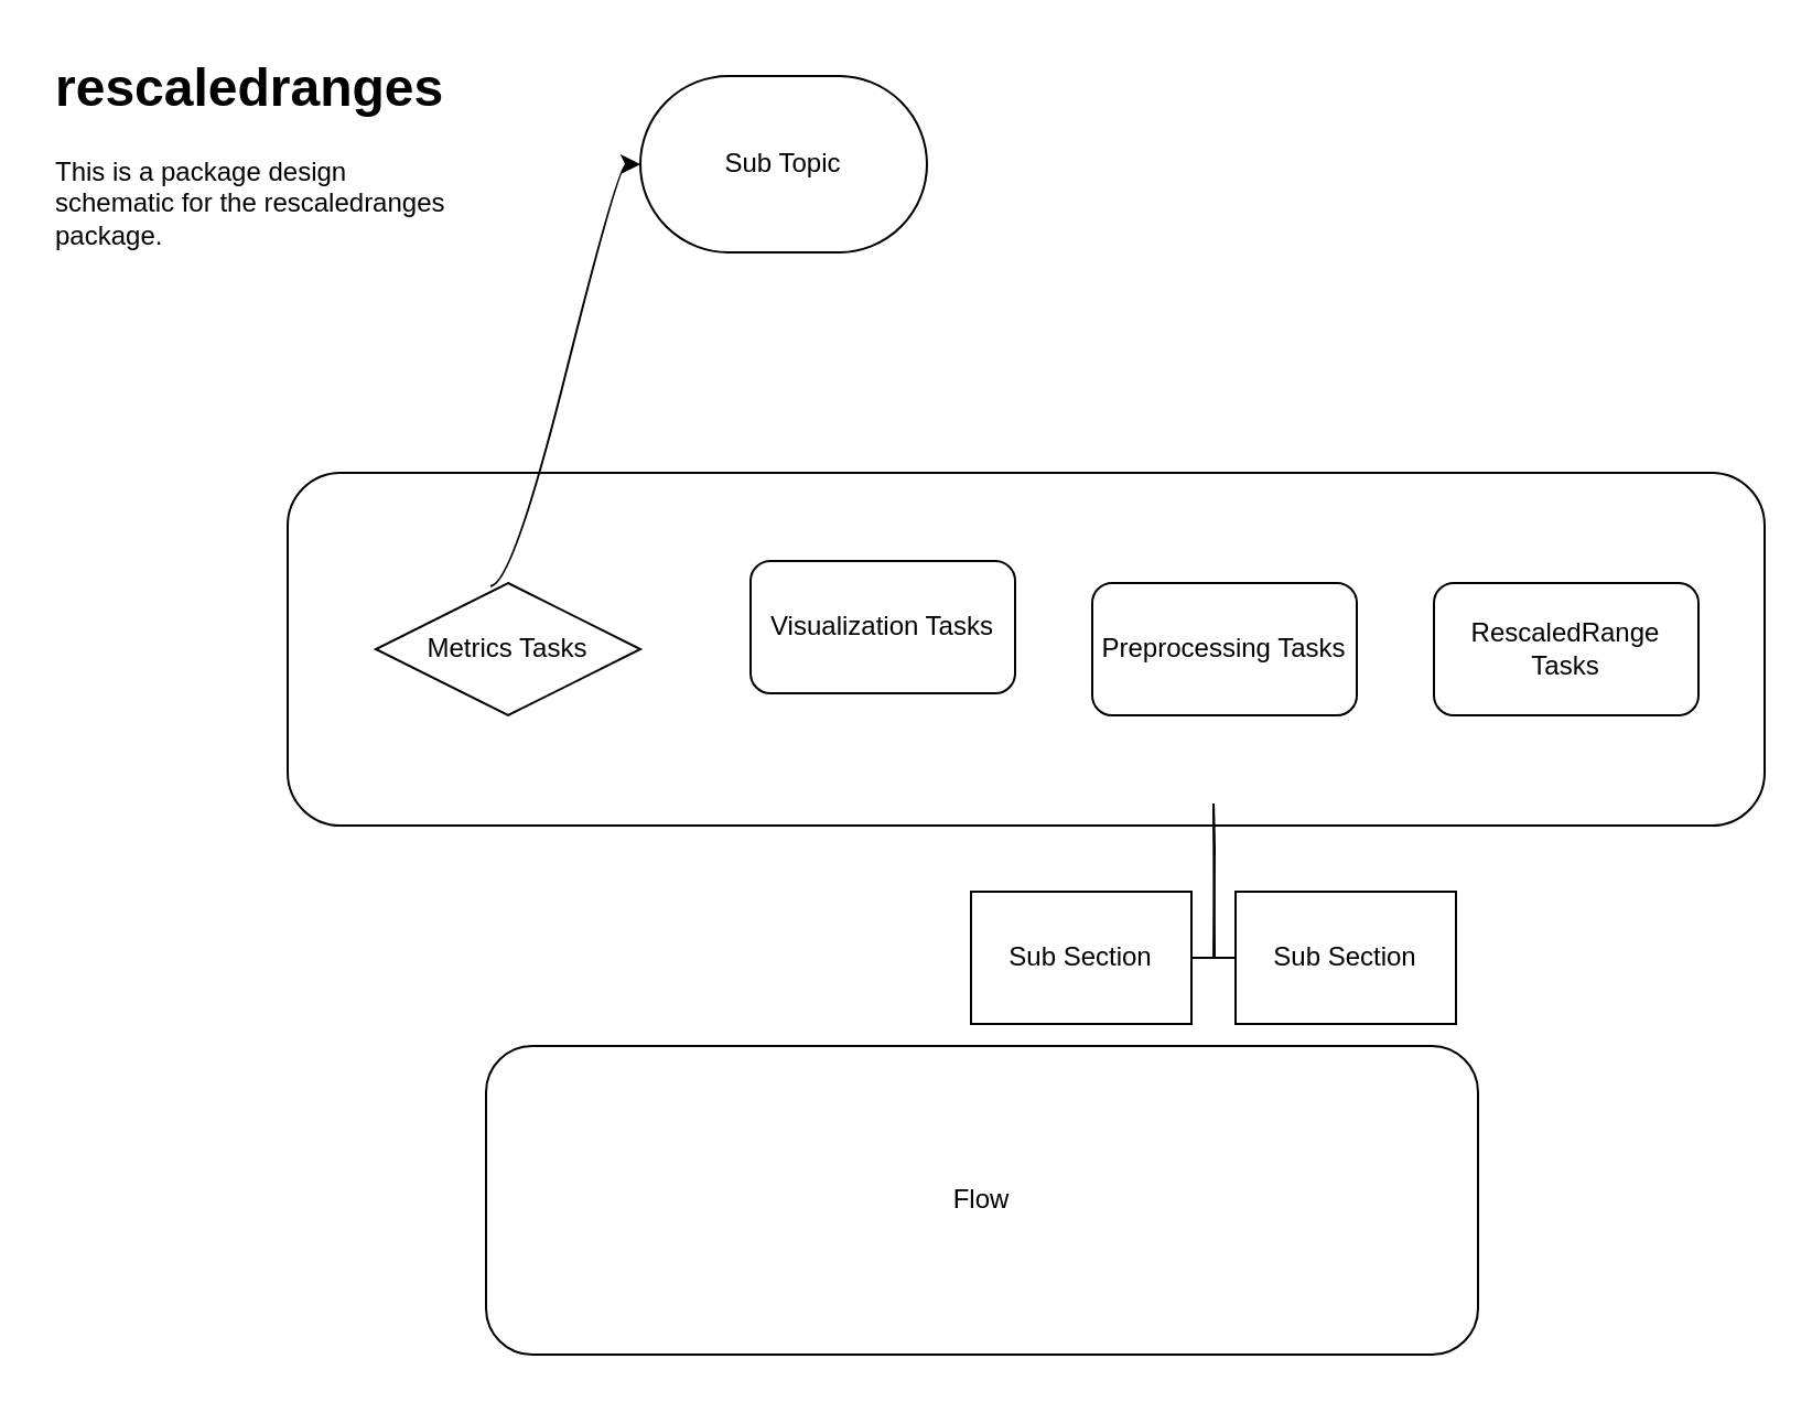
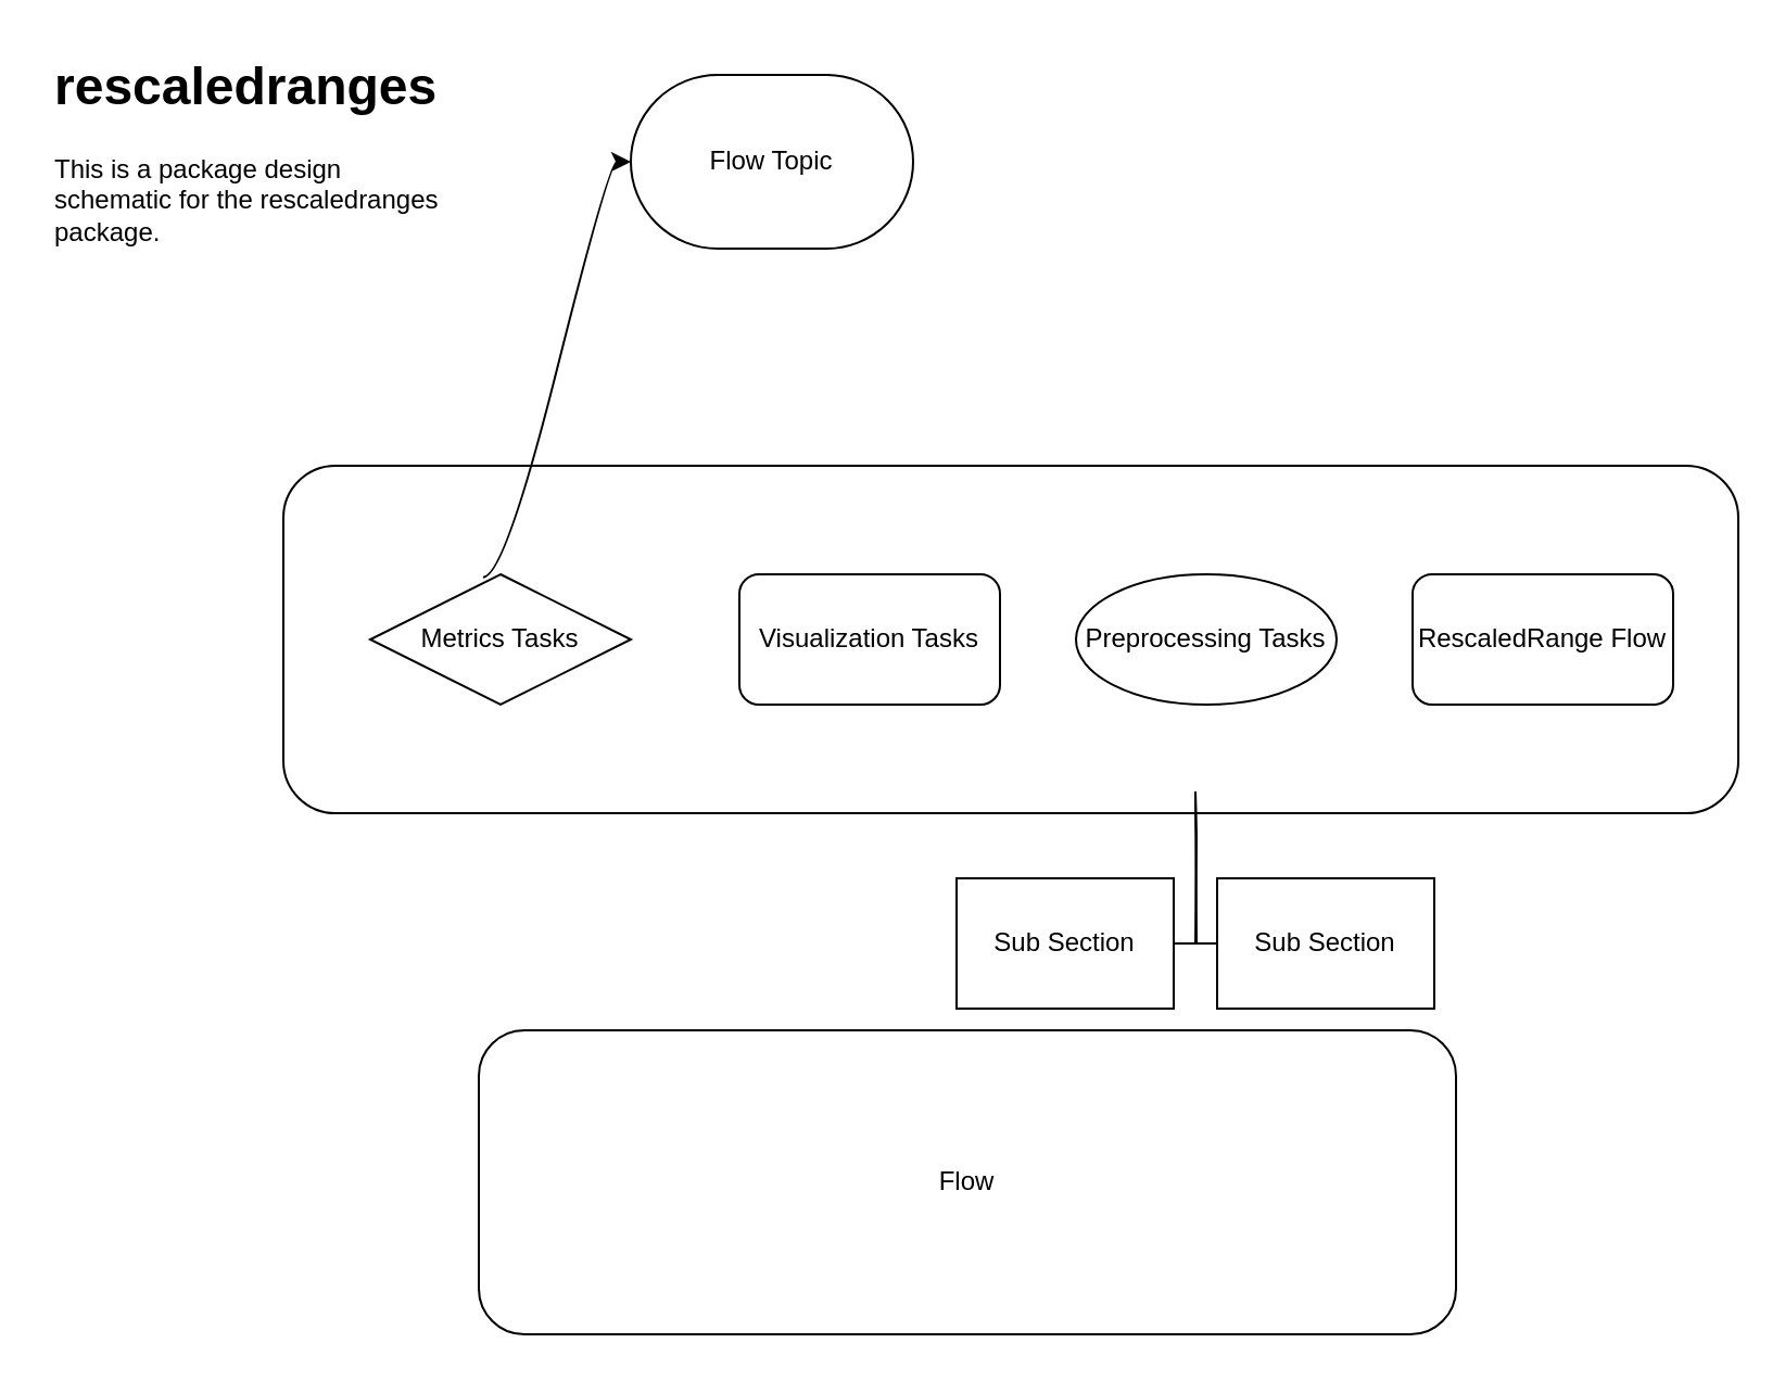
- <mxCell id="10" value="Sub Topic" style="whiteSpace=wrap;html=1;rounded=1;arcSize=50;align=center;verticalAlign=middle;strokeWidth=1;autosize=1;spacing=4;treeFolding=1;treeMoving=1;newEdgeStyle={&quot;edgeStyle&quot;:&quot;entityRelationEdgeStyle&quot;,&quot;startArrow&quot;:&quot;none&quot;,&quot;endArrow&quot;:&quot;none&quot;,&quot;segment&quot;:10,&quot;curved&quot;:1};" vertex="1" parent="1"><mxGeometry x="290" y="34" width="130" height="80" as="geometry" /></mxCell>
+ <mxCell id="10" value="Flow Topic" style="whiteSpace=wrap;html=1;rounded=1;arcSize=50;align=center;verticalAlign=middle;strokeWidth=1;autosize=1;spacing=4;treeFolding=1;treeMoving=1;newEdgeStyle={&quot;edgeStyle&quot;:&quot;entityRelationEdgeStyle&quot;,&quot;startArrow&quot;:&quot;none&quot;,&quot;endArrow&quot;:&quot;none&quot;,&quot;segment&quot;:10,&quot;curved&quot;:1};" vertex="1" parent="1"><mxGeometry x="290" y="34" width="130" height="80" as="geometry" /></mxCell>
- <mxCell id="6" value="Visualization Tasks" style="rounded=1;whiteSpace=wrap;html=1;" vertex="1" parent="3"><mxGeometry x="210" y="40" width="120" height="60" as="geometry" /></mxCell>
+ <mxCell id="6" value="Visualization Tasks" style="rounded=1;whiteSpace=wrap;html=1;" vertex="1" parent="3"><mxGeometry x="210" y="50" width="120" height="60" as="geometry" /></mxCell>
- <mxCell id="7" value="Preprocessing Tasks" style="rounded=1;whiteSpace=wrap;html=1;" vertex="1" parent="3"><mxGeometry x="365" y="50" width="120" height="60" as="geometry" /></mxCell>
+ <mxCell id="7" value="Preprocessing Tasks" style="ellipse;whiteSpace=wrap;html=1;" vertex="1" parent="3"><mxGeometry x="365" y="50" width="120" height="60" as="geometry" /></mxCell>
- <mxCell id="8" value="RescaledRange Tasks" style="rounded=1;whiteSpace=wrap;html=1;" vertex="1" parent="3"><mxGeometry x="520" y="50" width="120" height="60" as="geometry" /></mxCell>
+ <mxCell id="8" value="RescaledRange Flow" style="rounded=1;whiteSpace=wrap;html=1;" vertex="1" parent="3"><mxGeometry x="520" y="50" width="120" height="60" as="geometry" /></mxCell>
